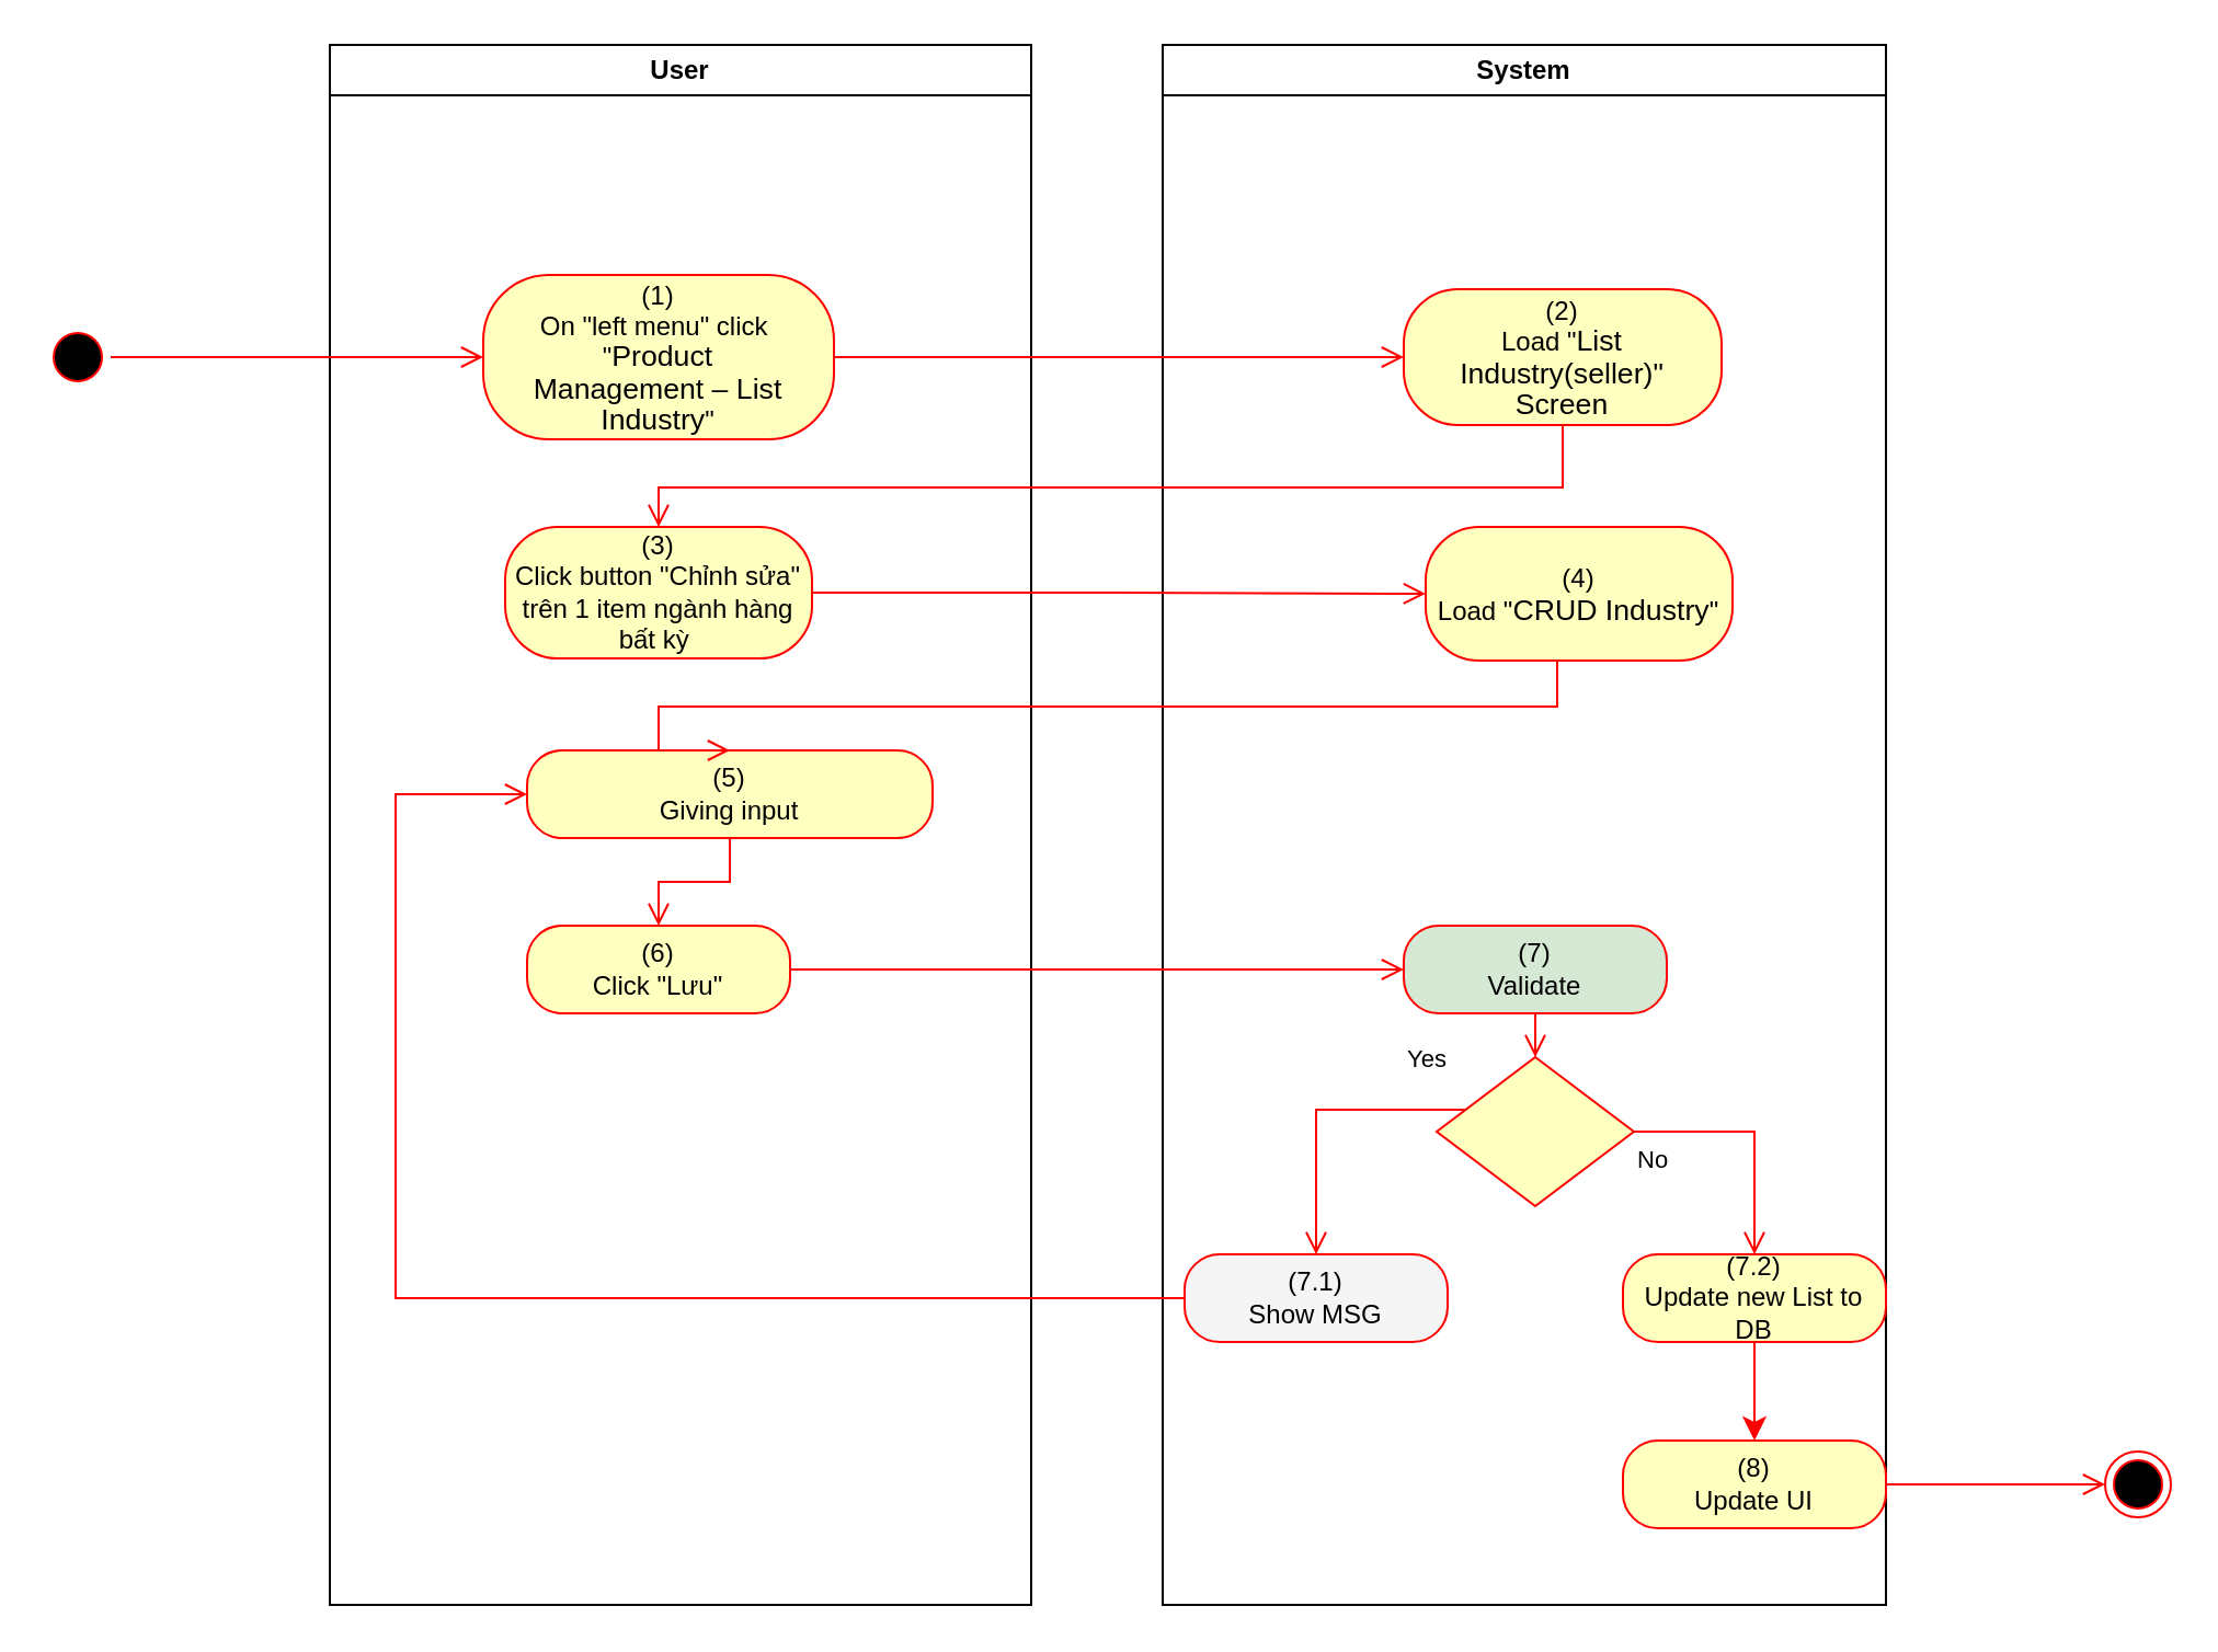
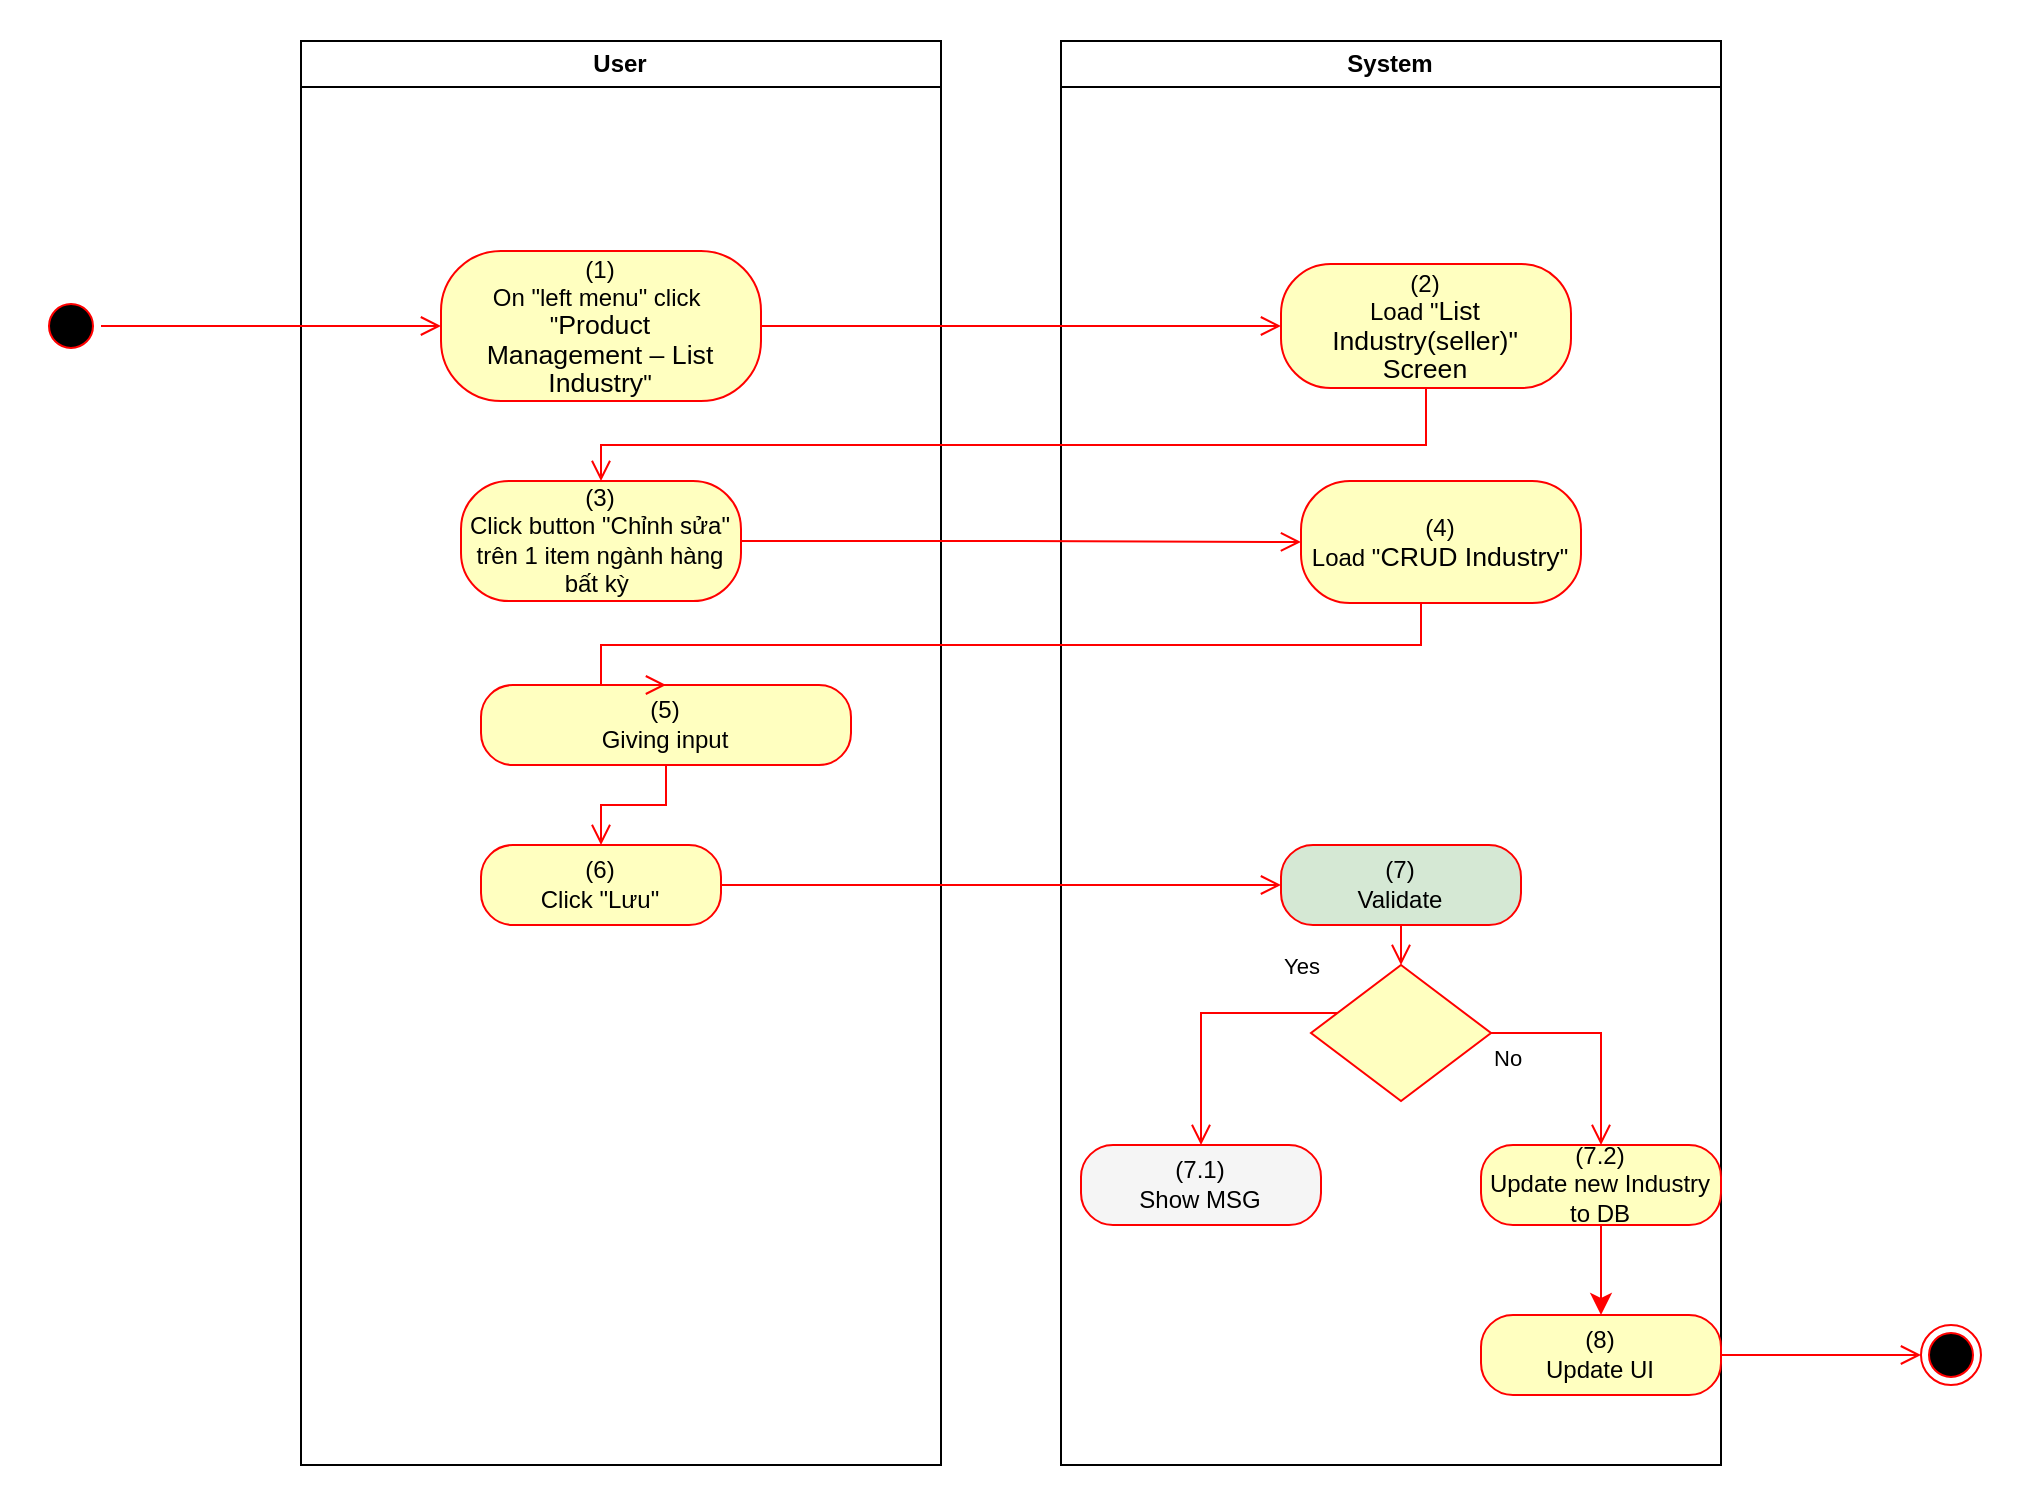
- <mxCell id="26" value="" style="edgeStyle=orthogonalEdgeStyle;html=1;verticalAlign=bottom;endArrow=open;endSize=8;strokeColor=#ff0000;rounded=0;entryX=0;entryY=0.5;entryDx=0;entryDy=0;" edge="1" parent="1" source="17" target="6"><mxGeometry relative="1" as="geometry"><mxPoint x="600" y="672" as="targetPoint" /><Array as="points"><mxPoint x="180" y="592" /><mxPoint x="180" y="362" /></Array></mxGeometry></mxCell>
- <mxCell id="14" value="(7.2)&lt;br&gt;Update new List to DB" style="rounded=1;whiteSpace=wrap;html=1;arcSize=40;fontColor=#000000;fillColor=#ffffc0;strokeColor=#ff0000;" vertex="1" parent="8"><mxGeometry x="210" y="552" width="120" height="40" as="geometry" /></mxCell>
+ <mxCell id="14" value="(7.2)&lt;br&gt;Update new Industry to DB" style="rounded=1;whiteSpace=wrap;html=1;arcSize=40;fontColor=#000000;fillColor=#ffffc0;strokeColor=#ff0000;" vertex="1" parent="8"><mxGeometry x="210" y="552" width="120" height="40" as="geometry" /></mxCell>
